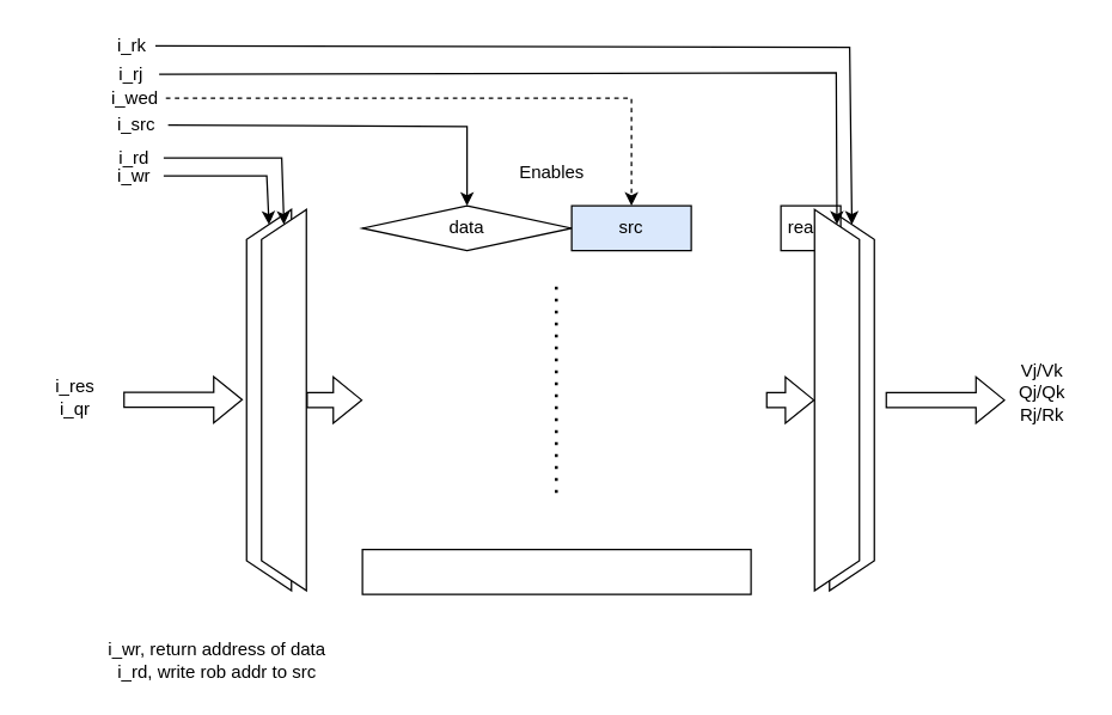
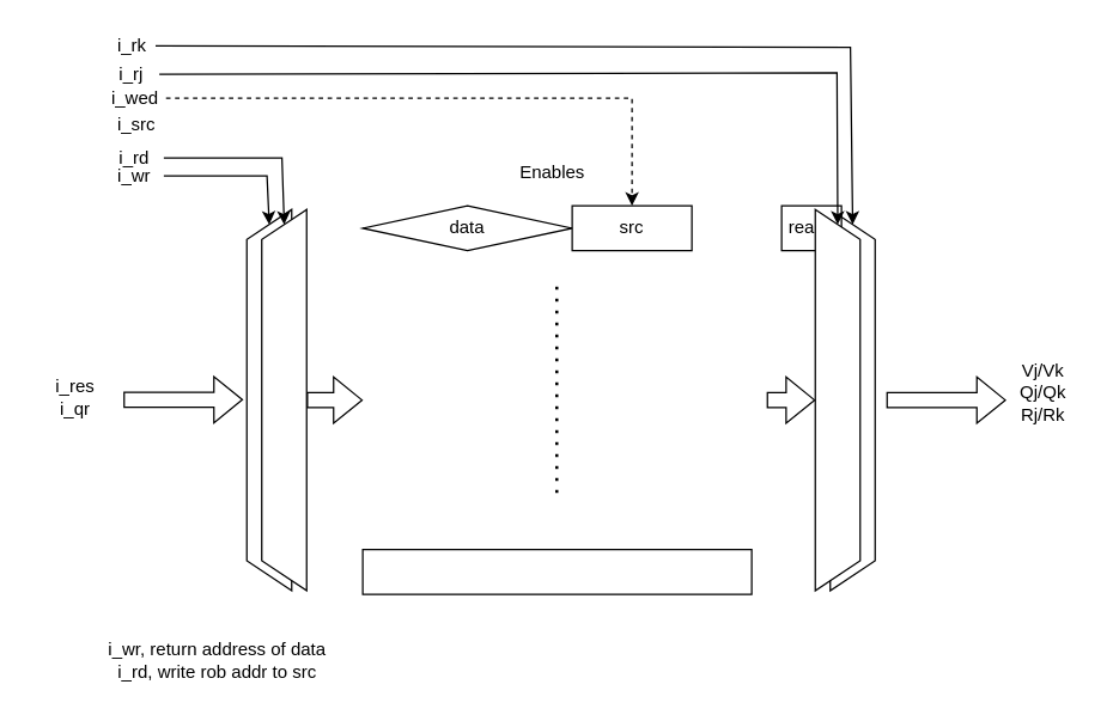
- <mxCell id="23" value="" style="endArrow=classic;html=1;rounded=0;entryX=0.5;entryY=0;entryDx=0;entryDy=0;exitX=1;exitY=0.5;exitDx=0;exitDy=0;" edge="1" parent="1" source="24" target="3"><mxGeometry width="50" height="50" relative="1" as="geometry"><mxPoint x="105" y="77" as="sourcePoint" /><mxPoint x="153" y="7" as="targetPoint" /><Array as="points"><mxPoint x="312" y="84" /></Array></mxGeometry></mxCell>
- <mxCell id="4" value="src" style="rounded=0;whiteSpace=wrap;html=1;fillColor=#dae8fc;" vertex="1" parent="1"><mxGeometry x="382" y="137" width="80" height="30" as="geometry" /></mxCell>
+ <mxCell id="4" value="src" style="rounded=0;whiteSpace=wrap;html=1;" vertex="1" parent="1"><mxGeometry x="382" y="137" width="80" height="30" as="geometry" /></mxCell>
